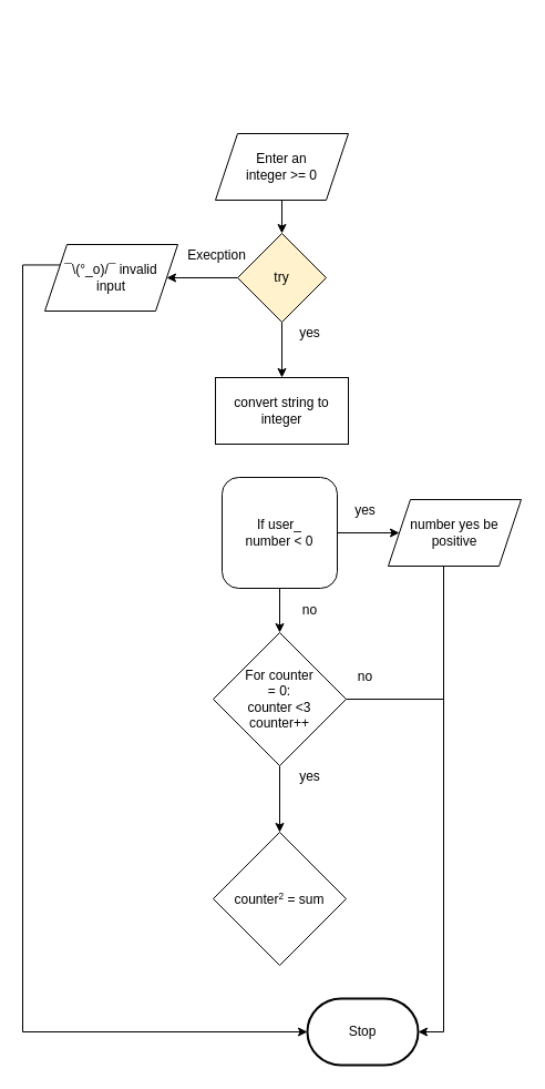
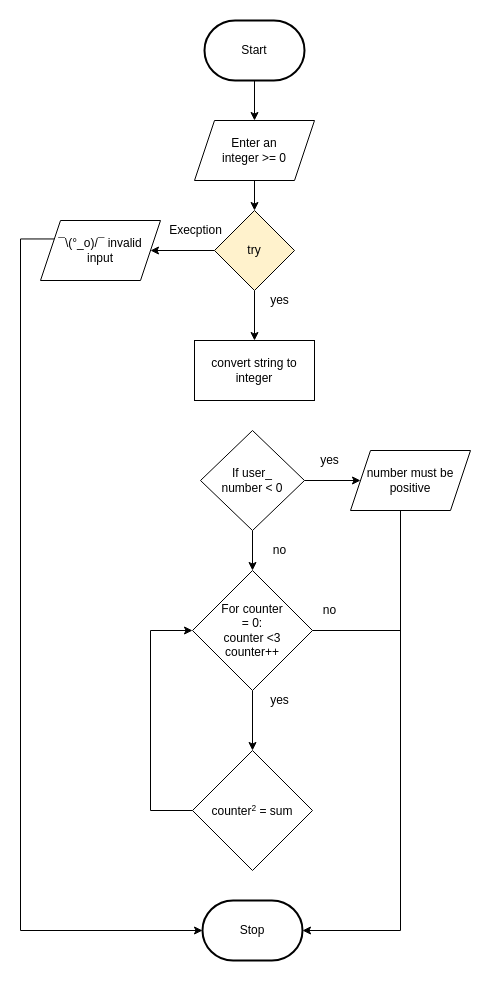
+ <mxCell id="4" value="Start" style="strokeWidth=2;html=1;shape=mxgraph.flowchart.terminator;whiteSpace=wrap;" parent="1" vertex="1"><mxGeometry x="204" y="20" width="100" height="60" as="geometry" /></mxCell>
+ <mxCell id="3" style="edgeStyle=none;html=1;" edge="1" parent="1" source="4" target="6"><mxGeometry relative="1" as="geometry" /></mxCell>
- <mxCell id="17" value="If user_&lt;br&gt;number &amp;lt; 0" style="whiteSpace=wrap;html=1;rounded=1;" vertex="1" parent="1"><mxGeometry x="200" y="430" width="104" height="100" as="geometry" /></mxCell>
+ <mxCell id="17" value="If user_&lt;br&gt;number &amp;lt; 0" style="rhombus;whiteSpace=wrap;html=1;" vertex="1" parent="1"><mxGeometry x="200" y="430" width="104" height="100" as="geometry" /></mxCell>
- <mxCell id="19" value="number yes be positive" style="shape=parallelogram;perimeter=parallelogramPerimeter;whiteSpace=wrap;html=1;fixedSize=1;" vertex="1" parent="1"><mxGeometry x="350" y="450" width="120" height="60" as="geometry" /></mxCell>
+ <mxCell id="19" value="number must be positive" style="shape=parallelogram;perimeter=parallelogramPerimeter;whiteSpace=wrap;html=1;fixedSize=1;" vertex="1" parent="1"><mxGeometry x="350" y="450" width="120" height="60" as="geometry" /></mxCell>
+ <mxCell id="24" style="edgeStyle=elbowEdgeStyle;html=1;entryX=0;entryY=0.5;entryDx=0;entryDy=0;rounded=0;" edge="1" parent="1" source="25" target="23"><mxGeometry relative="1" as="geometry"><Array as="points"><mxPoint x="150" y="690" /></Array></mxGeometry></mxCell>
- <mxCell id="2" value="Stop" style="strokeWidth=2;html=1;shape=mxgraph.flowchart.terminator;whiteSpace=wrap;" parent="1" vertex="1"><mxGeometry x="277" y="900" width="100" height="60" as="geometry" /></mxCell>
+ <mxCell id="2" value="Stop" style="strokeWidth=2;html=1;shape=mxgraph.flowchart.terminator;whiteSpace=wrap;" parent="1" vertex="1"><mxGeometry x="202" y="900" width="100" height="60" as="geometry" /></mxCell>
